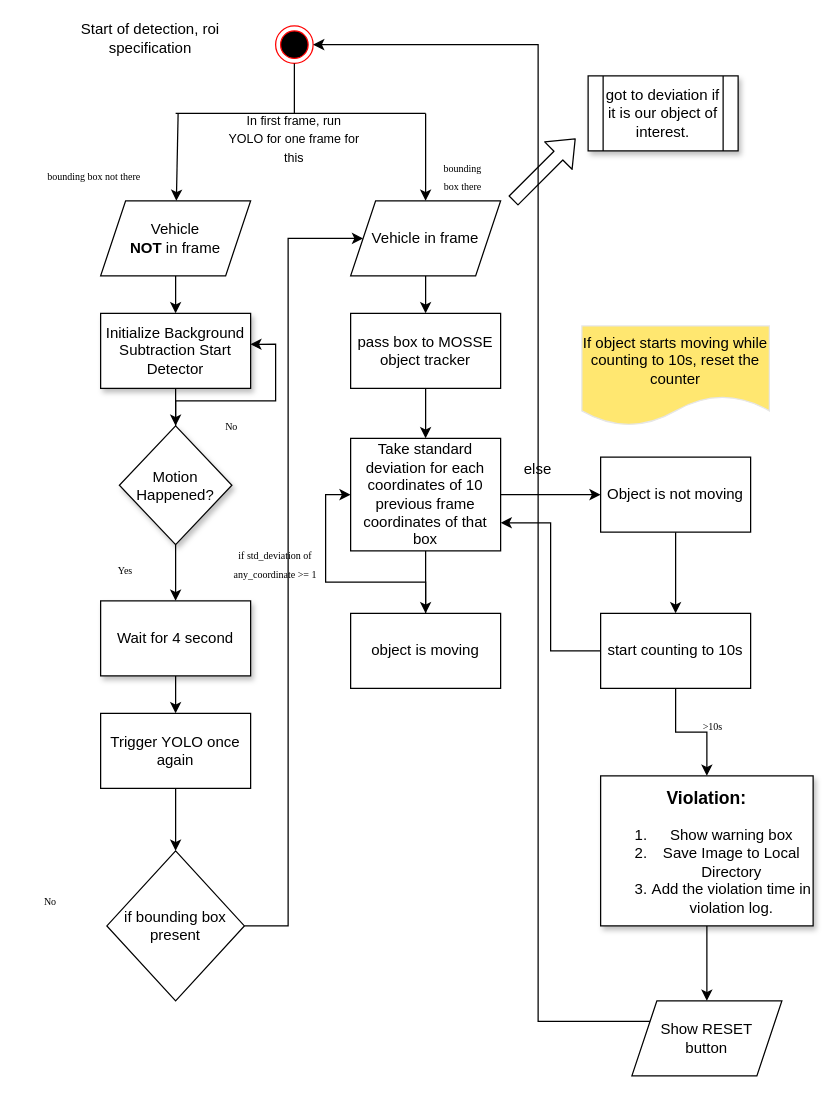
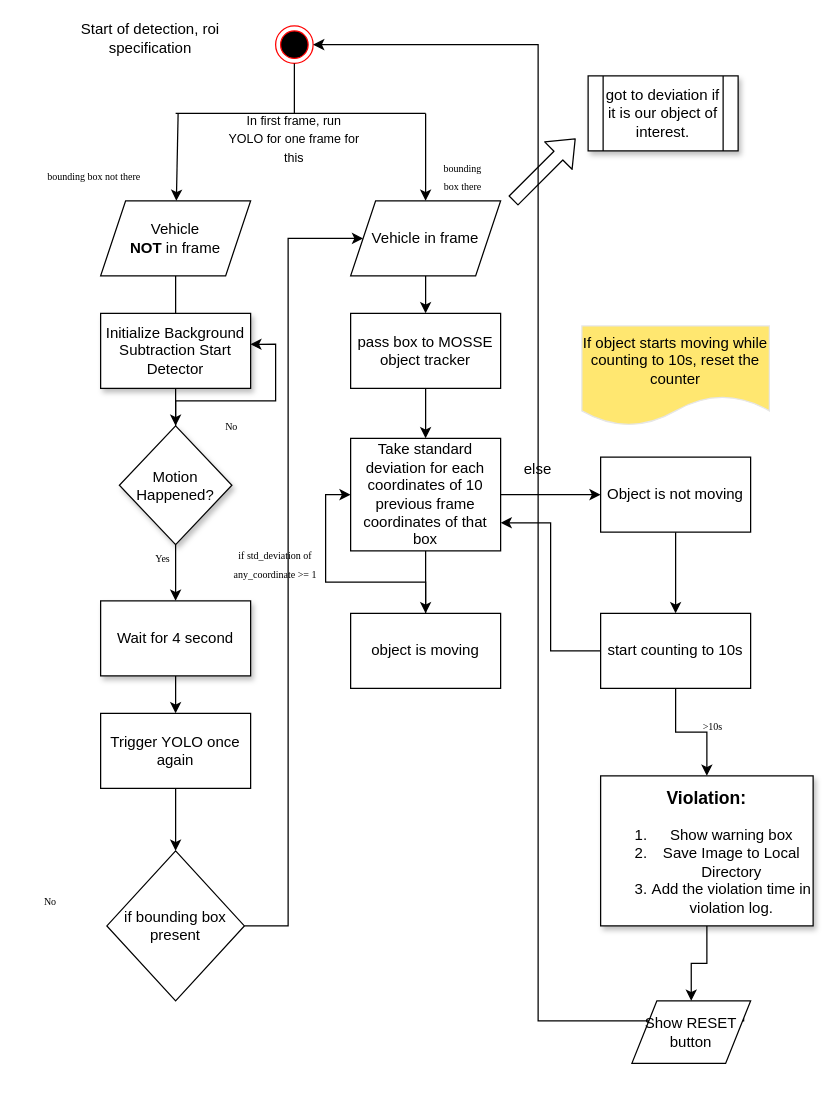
- <mxCell id="6" style="edgeStyle=orthogonalEdgeStyle;rounded=0;orthogonalLoop=1;jettySize=auto;html=1;" edge="1" parent="1" source="7" target="36"><mxGeometry relative="1" as="geometry"><mxPoint x="140" y="240" as="targetPoint" /></mxGeometry></mxCell>
+ <mxCell id="6" style="edgeStyle=orthogonalEdgeStyle;rounded=0;orthogonalLoop=1;jettySize=auto;html=1;endArrow=none;" edge="1" parent="1" source="7" target="36"><mxGeometry relative="1" as="geometry"><mxPoint x="140" y="240" as="targetPoint" /></mxGeometry></mxCell>
- <mxCell id="41" value="&lt;font style=&quot;font-size: 8px&quot; face=&quot;Times New Roman&quot;&gt;Yes&lt;/font&gt;" style="text;html=1;strokeColor=none;fillColor=none;align=center;verticalAlign=middle;whiteSpace=wrap;rounded=0;shadow=1;" vertex="1" parent="1"><mxGeometry x="80" y="445" width="40" height="20" as="geometry" /></mxCell>
+ <mxCell id="41" value="&lt;font style=&quot;font-size: 8px&quot; face=&quot;Times New Roman&quot;&gt;Yes&lt;/font&gt;" style="text;html=1;strokeColor=none;fillColor=none;align=center;verticalAlign=middle;whiteSpace=wrap;rounded=0;shadow=1;" vertex="1" parent="1"><mxGeometry x="110" y="435" width="40" height="20" as="geometry" /></mxCell>
- <mxCell id="34" value="Show RESET&lt;br&gt;button" style="shape=parallelogram;perimeter=parallelogramPerimeter;whiteSpace=wrap;html=1;fixedSize=1;" vertex="1" parent="1"><mxGeometry x="505" y="800" width="120" height="60" as="geometry" /></mxCell>
+ <mxCell id="34" value="Show RESET&lt;br&gt;button" style="shape=parallelogram;perimeter=parallelogramPerimeter;whiteSpace=wrap;html=1;fixedSize=1;" vertex="1" parent="1"><mxGeometry x="505" y="800" width="95" height="50" as="geometry" /></mxCell>
